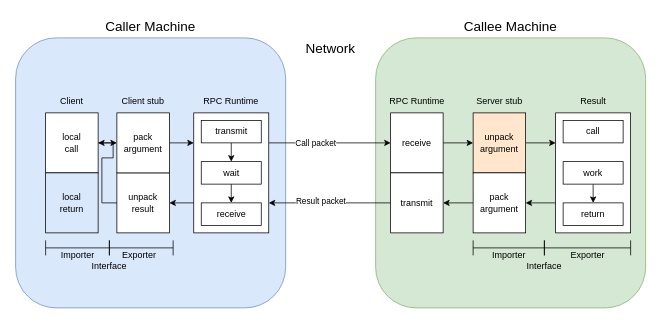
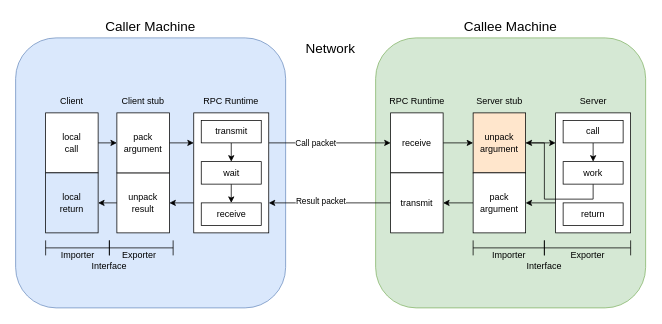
- <mxCell id="30" value="Result" style="text;html=1;align=center;verticalAlign=middle;whiteSpace=wrap;rounded=0;" vertex="1" parent="1"><mxGeometry x="742.5" y="120" width="95" height="30" as="geometry" /></mxCell>
+ <mxCell id="30" value="Server" style="text;html=1;align=center;verticalAlign=middle;whiteSpace=wrap;rounded=0;" vertex="1" parent="1"><mxGeometry x="742.5" y="120" width="95" height="30" as="geometry" /></mxCell>
+ <mxCell id="25" style="edgeStyle=orthogonalEdgeStyle;rounded=0;orthogonalLoop=1;jettySize=auto;html=1;exitX=0.5;exitY=1;exitDx=0;exitDy=0;entryX=0.5;entryY=0;entryDx=0;entryDy=0;" edge="1" parent="1" source="26" target="28"><mxGeometry relative="1" as="geometry" /></mxCell>
- <mxCell id="7" style="edgeStyle=orthogonalEdgeStyle;rounded=0;orthogonalLoop=1;jettySize=auto;html=1;exitX=0;exitY=0.5;exitDx=0;exitDy=0;" edge="1" parent="1" source="8" target="5"><mxGeometry relative="1" as="geometry" /></mxCell>
+ <mxCell id="7" style="edgeStyle=orthogonalEdgeStyle;rounded=0;orthogonalLoop=1;jettySize=auto;html=1;exitX=0;exitY=0.5;exitDx=0;exitDy=0;entryX=1;entryY=0.5;entryDx=0;entryDy=0;" edge="1" parent="1" source="8" target="6"><mxGeometry relative="1" as="geometry" /></mxCell>
- <mxCell id="27" style="edgeStyle=orthogonalEdgeStyle;rounded=0;orthogonalLoop=1;jettySize=auto;html=1;exitX=0.5;exitY=1;exitDx=0;exitDy=0;entryX=0.5;entryY=0;entryDx=0;entryDy=0;" edge="1" parent="1" source="28" target="29"><mxGeometry relative="1" as="geometry" /></mxCell>
+ <mxCell id="27" style="edgeStyle=orthogonalEdgeStyle;rounded=0;orthogonalLoop=1;jettySize=auto;html=1;exitX=0.5;exitY=1;exitDx=0;exitDy=0;" edge="1" parent="1" source="28" target="32"><mxGeometry relative="1" as="geometry" /></mxCell>
